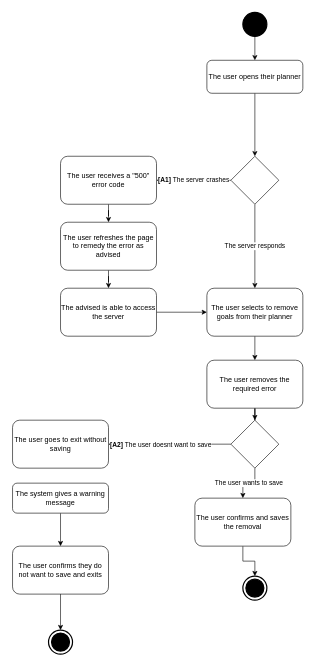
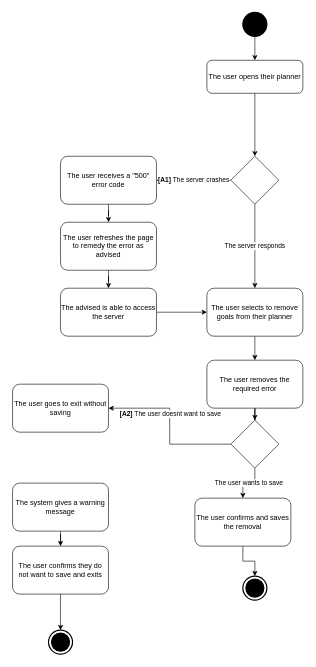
- <mxCell id="2" value="The user goes to exit without saving" style="shape=rect;html=1;rounded=1;whiteSpace=wrap;align=center;" parent="1" vertex="1"><mxGeometry x="20" y="700" width="160" height="80" as="geometry" /></mxCell>
+ <mxCell id="2" value="The user goes to exit without saving" style="shape=rect;html=1;rounded=1;whiteSpace=wrap;align=center;" parent="1" vertex="1"><mxGeometry x="20" y="640" width="160" height="80" as="geometry" /></mxCell>
- <mxCell id="8" value="The system gives a warning message" style="shape=rect;html=1;rounded=1;whiteSpace=wrap;align=center;" parent="1" vertex="1"><mxGeometry x="20" y="805" width="160" height="50" as="geometry" /></mxCell>
+ <mxCell id="8" value="The system gives a warning message" style="shape=rect;html=1;rounded=1;whiteSpace=wrap;align=center;" parent="1" vertex="1"><mxGeometry x="20" y="805" width="160" height="80" as="geometry" /></mxCell>
